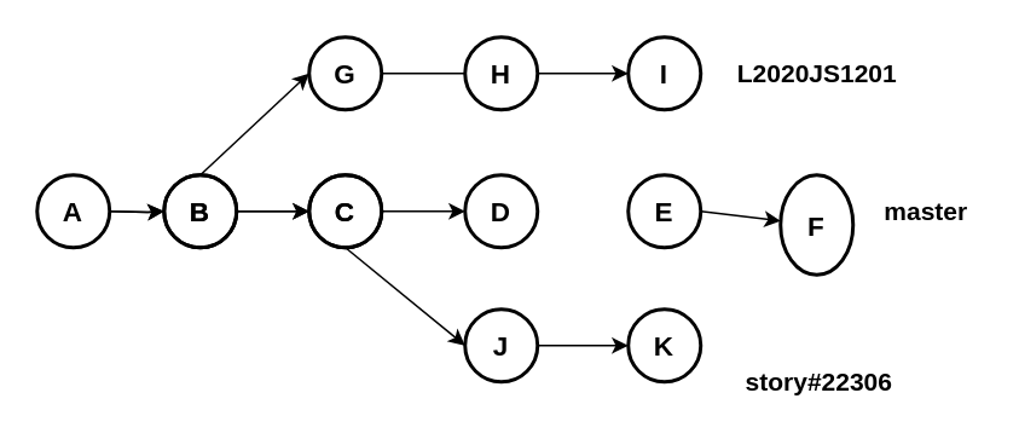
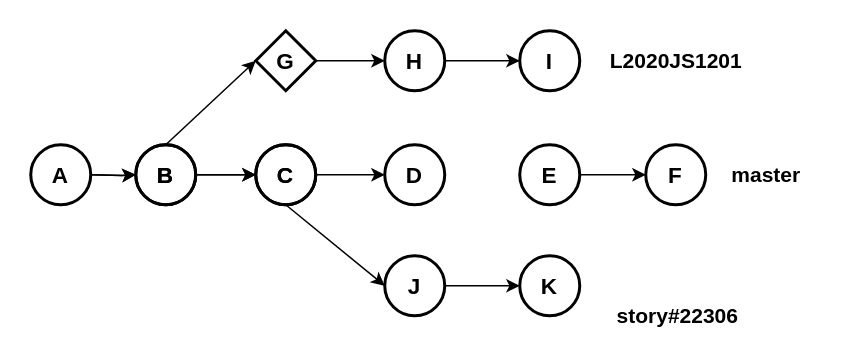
- <mxCell id="23" value="&lt;font size=&quot;1&quot;&gt;&lt;b style=&quot;font-size: 15px&quot;&gt;G&lt;/b&gt;&lt;/font&gt;" style="ellipse;whiteSpace=wrap;html=1;fillColor=none;strokeColor=#000000;strokeWidth=2;fontColor=#000000;" vertex="1" parent="1"><mxGeometry x="170" y="20" width="40" height="40" as="geometry" /></mxCell>
+ <mxCell id="23" value="&lt;font size=&quot;1&quot;&gt;&lt;b style=&quot;font-size: 15px&quot;&gt;G&lt;/b&gt;&lt;/font&gt;" style="rhombus;whiteSpace=wrap;html=1;fillColor=none;strokeColor=#000000;strokeWidth=2;fontColor=#000000;" vertex="1" parent="1"><mxGeometry x="170" y="20" width="40" height="40" as="geometry" /></mxCell>
- <mxCell id="22" value="" style="edgeStyle=none;rounded=0;orthogonalLoop=1;jettySize=auto;html=1;strokeColor=#000000;endArrow=none;" edge="1" parent="1" source="23" target="25"><mxGeometry relative="1" as="geometry" /></mxCell>
+ <mxCell id="22" value="" style="edgeStyle=none;rounded=0;orthogonalLoop=1;jettySize=auto;html=1;strokeColor=#000000;" edge="1" parent="1" source="23" target="25"><mxGeometry relative="1" as="geometry" /></mxCell>
- <mxCell id="27" value="&lt;font size=&quot;1&quot;&gt;&lt;b style=&quot;font-size: 15px&quot;&gt;F&lt;/b&gt;&lt;/font&gt;" style="ellipse;whiteSpace=wrap;html=1;fillColor=none;strokeColor=#000000;strokeWidth=2;fontColor=#000000;" vertex="1" parent="1"><mxGeometry x="430" y="96" width="40" height="55" as="geometry" /></mxCell>
+ <mxCell id="27" value="&lt;font size=&quot;1&quot;&gt;&lt;b style=&quot;font-size: 15px&quot;&gt;F&lt;/b&gt;&lt;/font&gt;" style="ellipse;whiteSpace=wrap;html=1;fillColor=none;strokeColor=#000000;strokeWidth=2;fontColor=#000000;" vertex="1" parent="1"><mxGeometry x="430" y="96" width="40" height="40" as="geometry" /></mxCell>
